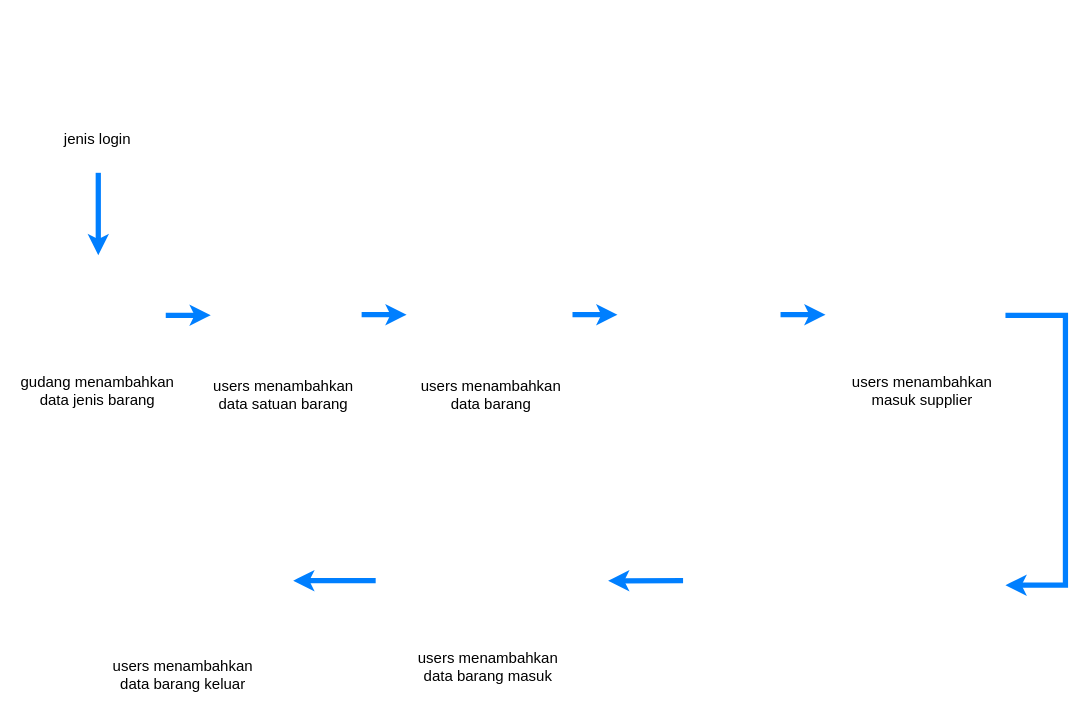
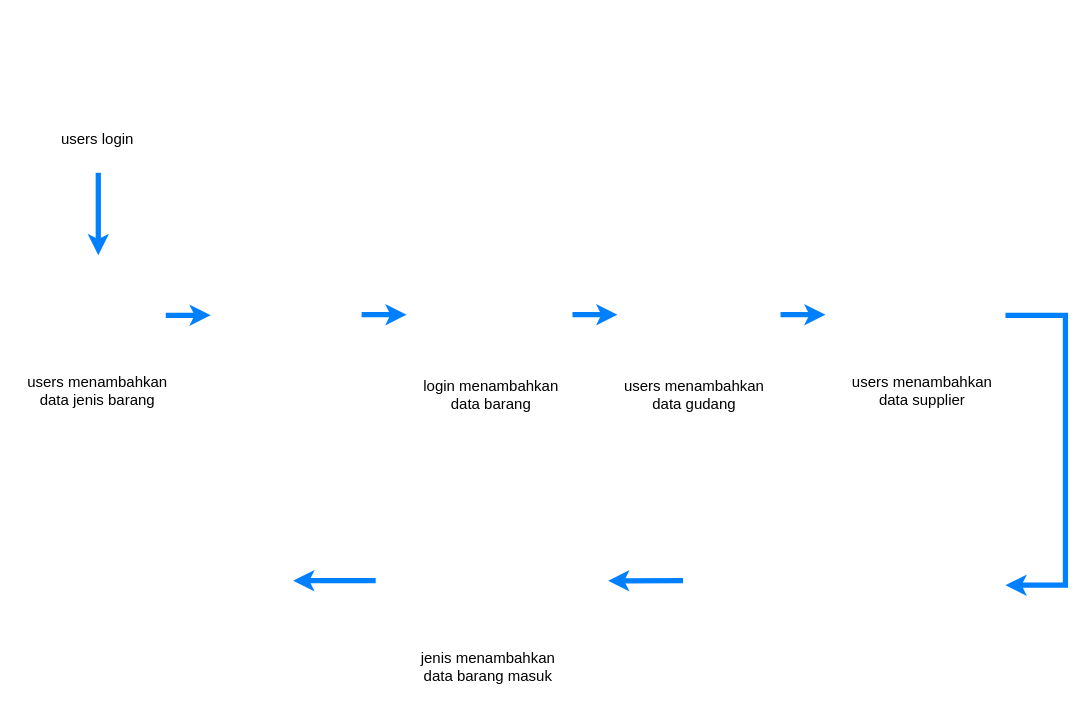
- <mxCell id="9" value="jenis login" style="text;html=1;strokeColor=none;fillColor=none;align=center;verticalAlign=middle;whiteSpace=wrap;rounded=0;fontSize=20;" vertex="1" parent="1"><mxGeometry x="68.75" y="173.63" width="120" height="20" as="geometry" /></mxCell>
+ <mxCell id="9" value="users login" style="text;html=1;strokeColor=none;fillColor=none;align=center;verticalAlign=middle;whiteSpace=wrap;rounded=0;fontSize=20;" vertex="1" parent="1"><mxGeometry x="68.75" y="173.63" width="120" height="20" as="geometry" /></mxCell>
- <mxCell id="10" value="gudang menambahkan data jenis barang" style="text;html=1;strokeColor=none;fillColor=none;align=center;verticalAlign=middle;whiteSpace=wrap;rounded=0;fontSize=20;" vertex="1" parent="1"><mxGeometry x="20" y="490" width="217.5" height="59.1" as="geometry" /></mxCell>
+ <mxCell id="10" value="users menambahkan data jenis barang" style="text;html=1;strokeColor=none;fillColor=none;align=center;verticalAlign=middle;whiteSpace=wrap;rounded=0;fontSize=20;" vertex="1" parent="1"><mxGeometry x="20" y="490" width="217.5" height="59.1" as="geometry" /></mxCell>
- <mxCell id="16" value="users menambahkan masuk supplier" style="text;html=1;strokeColor=none;fillColor=none;align=center;verticalAlign=middle;whiteSpace=wrap;rounded=0;fontSize=20;" vertex="1" parent="1"><mxGeometry x="1120" y="490" width="217.5" height="59.1" as="geometry" /></mxCell>
+ <mxCell id="16" value="users menambahkan data supplier" style="text;html=1;strokeColor=none;fillColor=none;align=center;verticalAlign=middle;whiteSpace=wrap;rounded=0;fontSize=20;" vertex="1" parent="1"><mxGeometry x="1120" y="490" width="217.5" height="59.1" as="geometry" /></mxCell>
- <mxCell id="11" value="users menambahkan data satuan barang" style="text;html=1;strokeColor=none;fillColor=none;align=center;verticalAlign=middle;whiteSpace=wrap;rounded=0;fontSize=20;" vertex="1" parent="1"><mxGeometry x="267.5" y="495" width="217.5" height="59.1" as="geometry" /></mxCell>
- <mxCell id="12" value="users menambahkan data barang" style="text;html=1;strokeColor=none;fillColor=none;align=center;verticalAlign=middle;whiteSpace=wrap;rounded=0;fontSize=20;" vertex="1" parent="1"><mxGeometry x="545" y="495" width="217.5" height="59.1" as="geometry" /></mxCell>
+ <mxCell id="12" value="login menambahkan data barang" style="text;html=1;strokeColor=none;fillColor=none;align=center;verticalAlign=middle;whiteSpace=wrap;rounded=0;fontSize=20;" vertex="1" parent="1"><mxGeometry x="545" y="495" width="217.5" height="59.1" as="geometry" /></mxCell>
+ <mxCell id="14" value="users menambahkan data gudang" style="text;html=1;strokeColor=none;fillColor=none;align=center;verticalAlign=middle;whiteSpace=wrap;rounded=0;fontSize=20;" vertex="1" parent="1"><mxGeometry x="816.17" y="495" width="217.5" height="59.1" as="geometry" /></mxCell>
- <mxCell id="17" value="users menambahkan data barang masuk" style="text;html=1;strokeColor=none;fillColor=none;align=center;verticalAlign=middle;whiteSpace=wrap;rounded=0;fontSize=20;" vertex="1" parent="1"><mxGeometry x="541.25" y="858.63" width="217.5" height="59.1" as="geometry" /></mxCell>
+ <mxCell id="17" value="jenis menambahkan data barang masuk" style="text;html=1;strokeColor=none;fillColor=none;align=center;verticalAlign=middle;whiteSpace=wrap;rounded=0;fontSize=20;" vertex="1" parent="1"><mxGeometry x="541.25" y="858.63" width="217.5" height="59.1" as="geometry" /></mxCell>
- <mxCell id="18" value="users menambahkan data barang keluar" style="text;html=1;strokeColor=none;fillColor=none;align=center;verticalAlign=middle;whiteSpace=wrap;rounded=0;fontSize=20;" vertex="1" parent="1"><mxGeometry x="133.75" y="869.83" width="217.5" height="59.1" as="geometry" /></mxCell>
